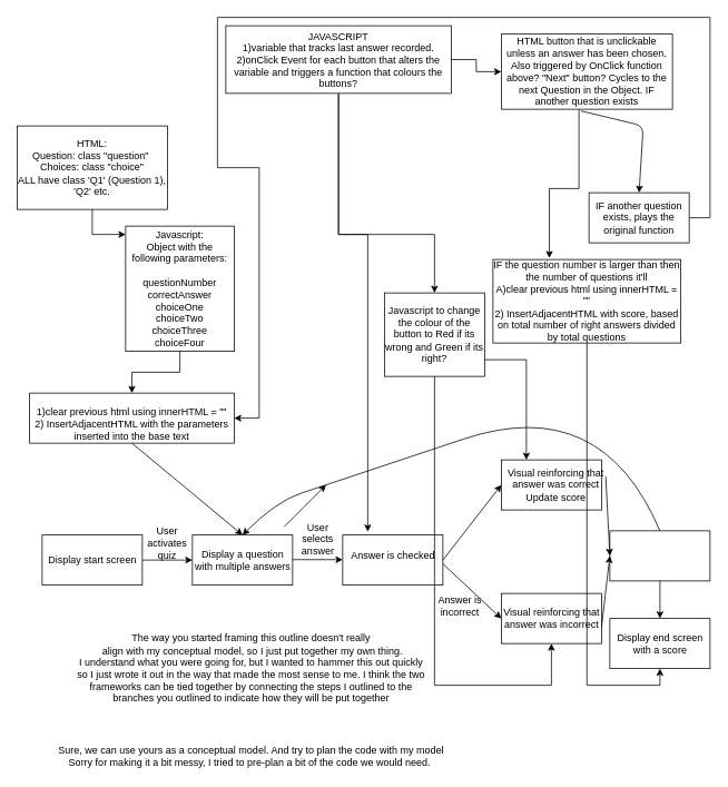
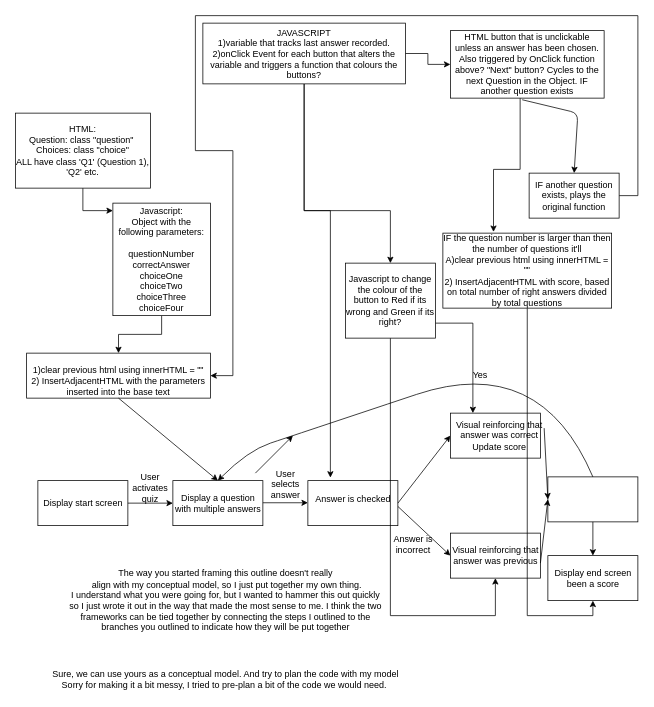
+ <mxCell id="23" value="Yes" style="text;html=1;strokeColor=none;fillColor=none;align=center;verticalAlign=middle;whiteSpace=wrap;rounded=0;" parent="1" vertex="1"><mxGeometry x="620" y="490" width="40" height="20" as="geometry" /></mxCell>
- <mxCell id="18" value="Visual reinforcing that&lt;br&gt;answer was incorrect" style="text;html=1;resizable=0;autosize=1;align=center;verticalAlign=middle;points=[];fillColor=none;strokeColor=none;rounded=0;" parent="1" vertex="1"><mxGeometry x="595" y="725" width="130" height="30" as="geometry" /></mxCell>
+ <mxCell id="18" value="Visual reinforcing that&lt;br&gt;answer was previous" style="text;html=1;resizable=0;autosize=1;align=center;verticalAlign=middle;points=[];fillColor=none;strokeColor=none;rounded=0;" parent="1" vertex="1"><mxGeometry x="595" y="725" width="130" height="30" as="geometry" /></mxCell>
- <mxCell id="26" value="Display end screen&lt;br&gt;with a score" style="text;html=1;resizable=0;autosize=1;align=center;verticalAlign=middle;points=[];fillColor=none;strokeColor=none;rounded=0;" parent="1" vertex="1"><mxGeometry x="730" y="755" width="120" height="30" as="geometry" /></mxCell>
+ <mxCell id="26" value="Display end screen&lt;br&gt;been a score" style="text;html=1;resizable=0;autosize=1;align=center;verticalAlign=middle;points=[];fillColor=none;strokeColor=none;rounded=0;" parent="1" vertex="1"><mxGeometry x="730" y="755" width="120" height="30" as="geometry" /></mxCell>
